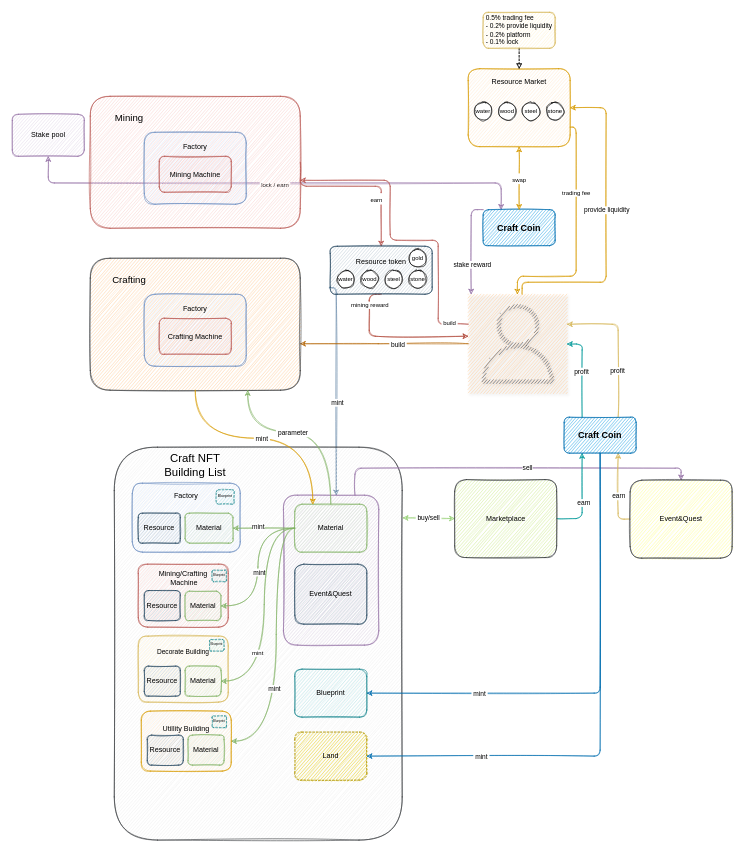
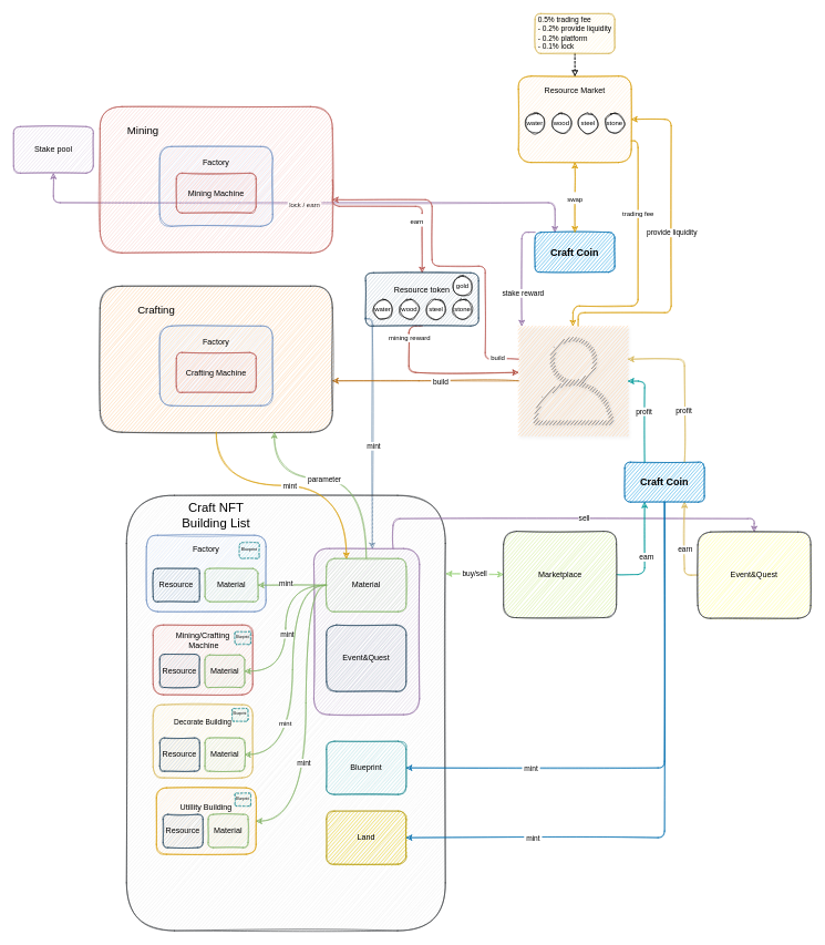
- <mxCell id="47" value="&lt;font style=&quot;font-size: 16px&quot;&gt;Crafting&lt;/font&gt;" style="text;html=1;strokeColor=none;fillColor=none;align=center;verticalAlign=middle;whiteSpace=wrap;rounded=1;fontSize=16;sketch=1;" parent="1" vertex="1"><mxGeometry x="160" y="450" width="110" height="30" as="geometry" /></mxCell>
+ <mxCell id="47" value="&lt;font style=&quot;font-size: 16px&quot;&gt;Crafting&lt;/font&gt;" style="text;html=1;strokeColor=none;fillColor=none;align=center;verticalAlign=middle;whiteSpace=wrap;rounded=1;fontSize=16;sketch=1;" parent="1" vertex="1"><mxGeometry x="180" y="450" width="110" height="30" as="geometry" /></mxCell>
- <mxCell id="86" value="Land" style="rounded=1;whiteSpace=wrap;html=1;fillColor=#e3c800;strokeColor=#B09500;fontColor=#000000;sketch=1;dashed=1;" parent="1" vertex="1"><mxGeometry x="491" y="1220" width="120" height="80" as="geometry" /></mxCell>
+ <mxCell id="86" value="Land" style="rounded=1;whiteSpace=wrap;html=1;fillColor=#e3c800;strokeColor=#B09500;fontColor=#000000;sketch=1;" parent="1" vertex="1"><mxGeometry x="491" y="1220" width="120" height="80" as="geometry" /></mxCell>
